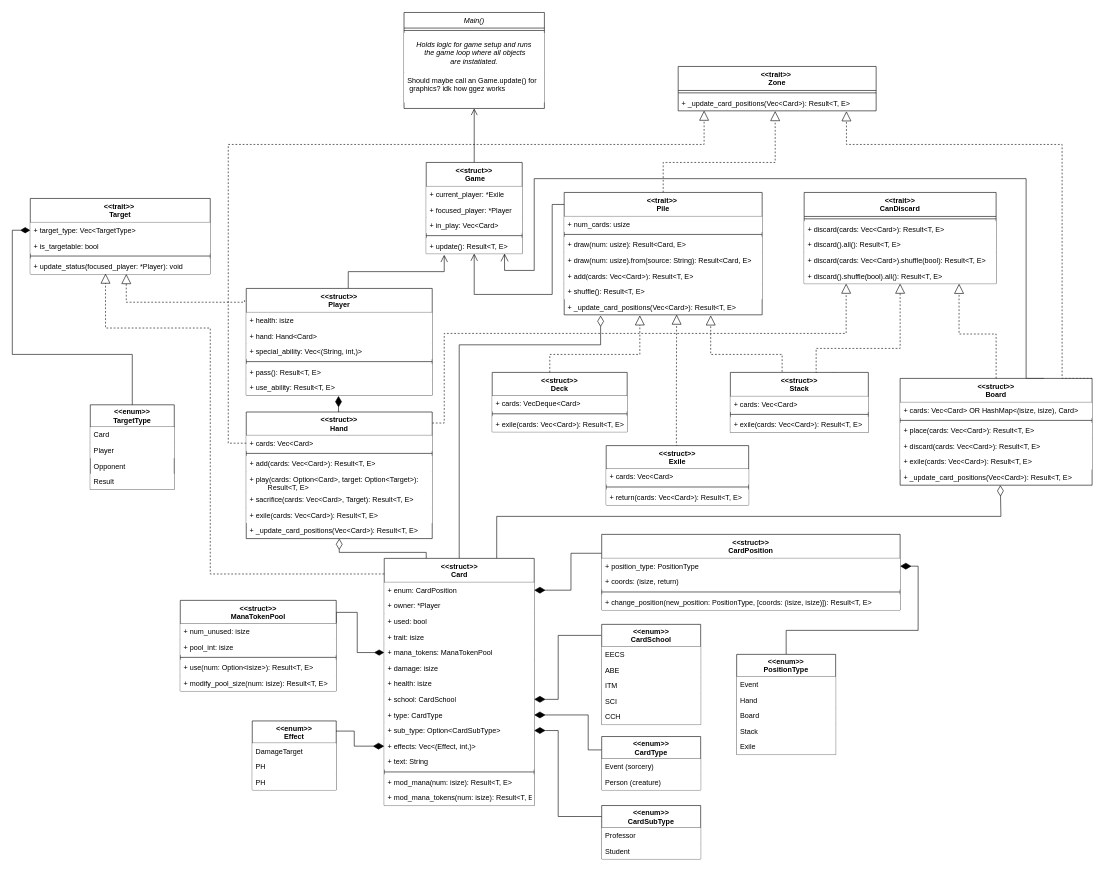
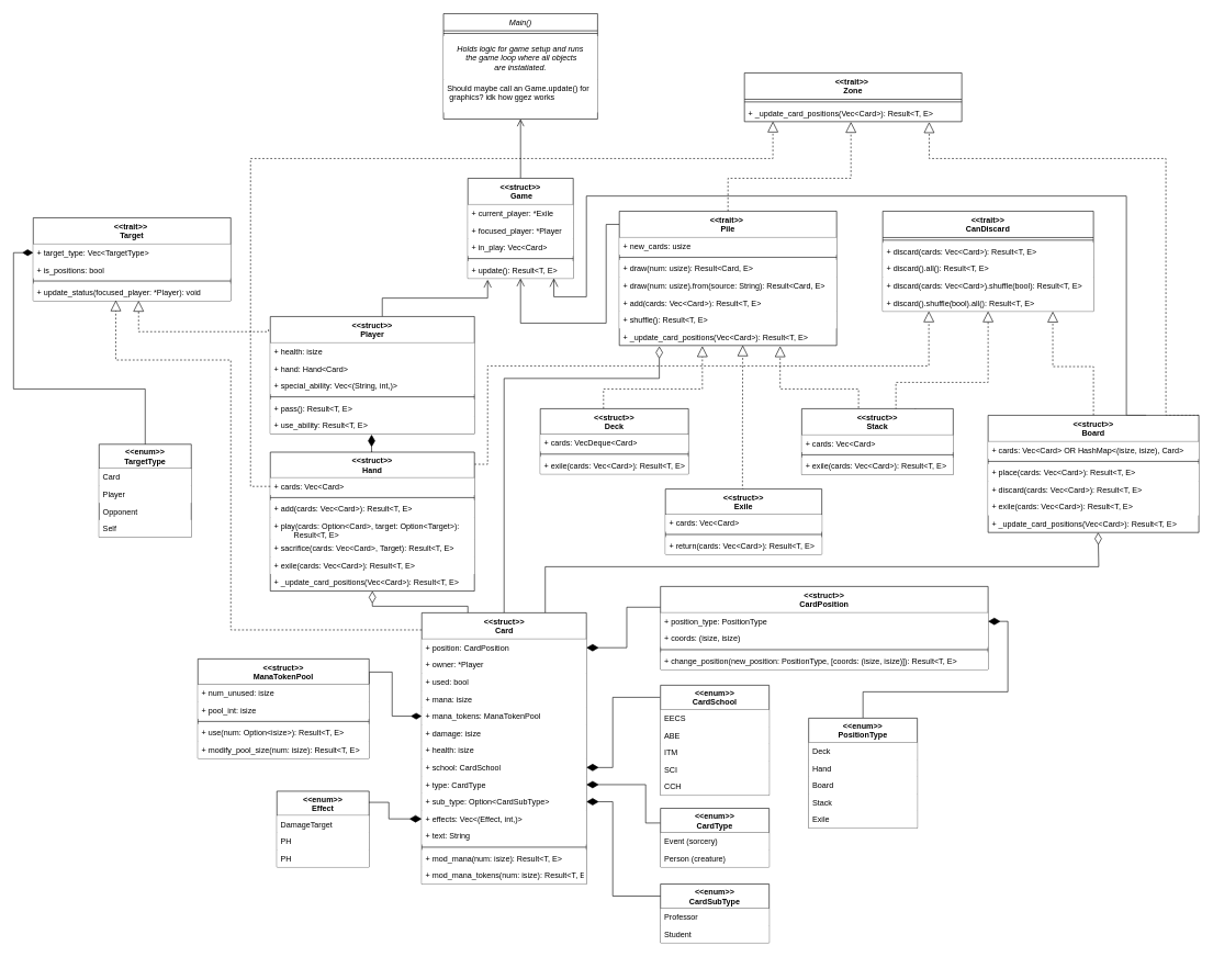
- <mxCell id="38" value="+ num_cards: usize" style="text;strokeColor=none;align=left;verticalAlign=top;spacingLeft=4;spacingRight=4;overflow=hidden;rotatable=0;points=[[0,0.5],[1,0.5]];portConstraint=eastwest;fillColor=#ffffff;" parent="37" vertex="1"><mxGeometry y="40" width="330" height="26" as="geometry" /></mxCell>
+ <mxCell id="38" value="+ new_cards: usize" style="text;strokeColor=none;align=left;verticalAlign=top;spacingLeft=4;spacingRight=4;overflow=hidden;rotatable=0;points=[[0,0.5],[1,0.5]];portConstraint=eastwest;fillColor=#ffffff;" parent="37" vertex="1"><mxGeometry y="40" width="330" height="26" as="geometry" /></mxCell>
- <mxCell id="86" value="+ is_targetable: bool" style="text;strokeColor=none;align=left;verticalAlign=top;spacingLeft=4;spacingRight=4;overflow=hidden;rotatable=0;points=[[0,0.5],[1,0.5]];portConstraint=eastwest;fontSize=12;fillColor=#ffffff;" parent="84" vertex="1"><mxGeometry y="66" width="300" height="26" as="geometry" /></mxCell>
+ <mxCell id="86" value="+ is_positions: bool" style="text;strokeColor=none;align=left;verticalAlign=top;spacingLeft=4;spacingRight=4;overflow=hidden;rotatable=0;points=[[0,0.5],[1,0.5]];portConstraint=eastwest;fontSize=12;fillColor=#ffffff;" parent="84" vertex="1"><mxGeometry y="66" width="300" height="26" as="geometry" /></mxCell>
- <mxCell id="95" value="Result" style="text;strokeColor=none;align=left;verticalAlign=top;spacingLeft=4;spacingRight=4;overflow=hidden;rotatable=0;points=[[0,0.5],[1,0.5]];portConstraint=eastwest;fontSize=12;fillColor=#ffffff;" parent="91" vertex="1"><mxGeometry y="115" width="140" height="26" as="geometry" /></mxCell>
+ <mxCell id="95" value="Self" style="text;strokeColor=none;align=left;verticalAlign=top;spacingLeft=4;spacingRight=4;overflow=hidden;rotatable=0;points=[[0,0.5],[1,0.5]];portConstraint=eastwest;fontSize=12;fillColor=#ffffff;" parent="91" vertex="1"><mxGeometry y="115" width="140" height="26" as="geometry" /></mxCell>
- <mxCell id="129" value="+ coords: (isize, return)" style="text;strokeColor=none;align=left;verticalAlign=top;spacingLeft=4;spacingRight=4;overflow=hidden;rotatable=0;points=[[0,0.5],[1,0.5]];portConstraint=eastwest;fillColor=#ffffff;" parent="127" vertex="1"><mxGeometry y="66" width="497.5" height="26" as="geometry" /></mxCell>
+ <mxCell id="129" value="+ coords: (isize, isize)" style="text;strokeColor=none;align=left;verticalAlign=top;spacingLeft=4;spacingRight=4;overflow=hidden;rotatable=0;points=[[0,0.5],[1,0.5]];portConstraint=eastwest;fillColor=#ffffff;" parent="127" vertex="1"><mxGeometry y="66" width="497.5" height="26" as="geometry" /></mxCell>
- <mxCell id="11" value="+ enum: CardPosition" style="text;strokeColor=none;align=left;verticalAlign=top;spacingLeft=4;spacingRight=4;overflow=hidden;rotatable=0;points=[[0,0.5],[1,0.5]];portConstraint=eastwest;labelBackgroundColor=#FFFFFF;fontSize=12;fillColor=#ffffff;" parent="10" vertex="1"><mxGeometry y="40" width="250" height="26" as="geometry" /></mxCell>
+ <mxCell id="11" value="+ position: CardPosition" style="text;strokeColor=none;align=left;verticalAlign=top;spacingLeft=4;spacingRight=4;overflow=hidden;rotatable=0;points=[[0,0.5],[1,0.5]];portConstraint=eastwest;labelBackgroundColor=#FFFFFF;fontSize=12;fillColor=#ffffff;" parent="10" vertex="1"><mxGeometry y="40" width="250" height="26" as="geometry" /></mxCell>
- <mxCell id="14" value="+ trait: isize" style="text;strokeColor=none;align=left;verticalAlign=top;spacingLeft=4;spacingRight=4;overflow=hidden;rotatable=0;points=[[0,0.5],[1,0.5]];portConstraint=eastwest;fillColor=#ffffff;" parent="10" vertex="1"><mxGeometry y="118" width="250" height="26" as="geometry" /></mxCell>
+ <mxCell id="14" value="+ mana: isize" style="text;strokeColor=none;align=left;verticalAlign=top;spacingLeft=4;spacingRight=4;overflow=hidden;rotatable=0;points=[[0,0.5],[1,0.5]];portConstraint=eastwest;fillColor=#ffffff;" parent="10" vertex="1"><mxGeometry y="118" width="250" height="26" as="geometry" /></mxCell>
- <mxCell id="134" value="Event" style="text;strokeColor=none;align=left;verticalAlign=top;spacingLeft=4;spacingRight=4;overflow=hidden;rotatable=0;points=[[0,0.5],[1,0.5]];portConstraint=eastwest;fillColor=#ffffff;" parent="133" vertex="1"><mxGeometry y="37" width="165" height="26" as="geometry" /></mxCell>
+ <mxCell id="134" value="Deck" style="text;strokeColor=none;align=left;verticalAlign=top;spacingLeft=4;spacingRight=4;overflow=hidden;rotatable=0;points=[[0,0.5],[1,0.5]];portConstraint=eastwest;fillColor=#ffffff;" parent="133" vertex="1"><mxGeometry y="37" width="165" height="26" as="geometry" /></mxCell>
